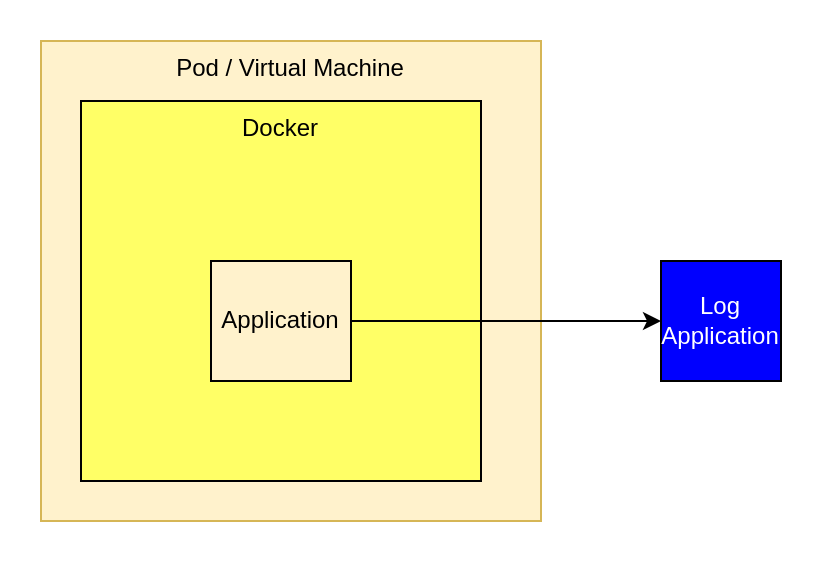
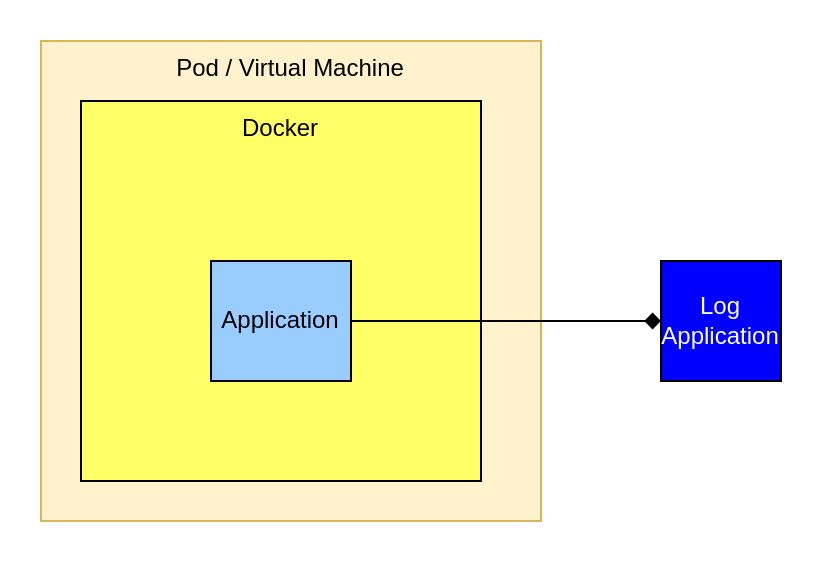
- <mxCell id="4" value="Application" style="rounded=0;whiteSpace=wrap;html=1;fillColor=#fff2cc;" vertex="1" parent="1"><mxGeometry x="105" y="130" width="70" height="60" as="geometry" /></mxCell>
+ <mxCell id="4" value="Application" style="rounded=0;whiteSpace=wrap;html=1;fillColor=#99CCFF;" vertex="1" parent="1"><mxGeometry x="105" y="130" width="70" height="60" as="geometry" /></mxCell>
- <mxCell id="5" value="" style="endArrow=classic;html=1;entryX=0;entryY=0.5;entryDx=0;entryDy=0;jumpStyle=sharp;exitX=1;exitY=0.5;exitDx=0;exitDy=0;" edge="1" parent="1" source="4" target="6"><mxGeometry width="50" height="50" relative="1" as="geometry"><mxPoint x="270" y="120" as="sourcePoint" /><mxPoint x="195" y="180" as="targetPoint" /><Array as="points"><mxPoint x="195" y="160" /></Array></mxGeometry></mxCell>
+ <mxCell id="5" value="" style="endArrow=diamond;html=1;entryX=0;entryY=0.5;entryDx=0;entryDy=0;jumpStyle=sharp;exitX=1;exitY=0.5;exitDx=0;exitDy=0;" edge="1" parent="1" source="4" target="6"><mxGeometry width="50" height="50" relative="1" as="geometry"><mxPoint x="270" y="120" as="sourcePoint" /><mxPoint x="195" y="180" as="targetPoint" /><Array as="points"><mxPoint x="195" y="160" /></Array></mxGeometry></mxCell>
